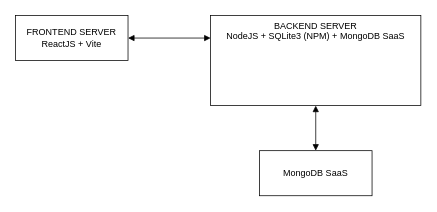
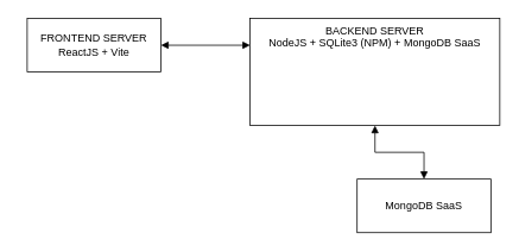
- <mxCell id="3" value="FRONTEND SERVER&lt;div&gt;ReactJS + Vite&lt;/div&gt;" style="rounded=0;whiteSpace=wrap;html=1;" vertex="1" parent="1"><mxGeometry x="20" y="20" width="150" height="60" as="geometry" /></mxCell>
+ <mxCell id="3" value="FRONTEND SERVER&lt;div&gt;ReactJS + Vite&lt;/div&gt;" style="rounded=0;whiteSpace=wrap;html=1;" vertex="1" parent="1"><mxGeometry x="30" y="20" width="150" height="60" as="geometry" /></mxCell>
- <mxCell id="6" value="MongoDB SaaS" style="rounded=0;whiteSpace=wrap;html=1;" vertex="1" parent="1"><mxGeometry x="345" y="200" width="150" height="60" as="geometry" /></mxCell>
+ <mxCell id="6" value="MongoDB SaaS" style="rounded=0;whiteSpace=wrap;html=1;" vertex="1" parent="1"><mxGeometry x="400" y="200" width="150" height="60" as="geometry" /></mxCell>
